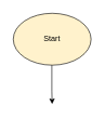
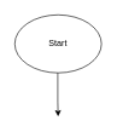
- <mxCell id="2" value="Start" style="ellipse;whiteSpace=wrap;html=1;fillColor=#fff2cc;" vertex="1" parent="1"><mxGeometry x="20" y="20" width="120" height="80" as="geometry" /></mxCell>
+ <mxCell id="2" value="Start" style="ellipse;whiteSpace=wrap;html=1;" vertex="1" parent="1"><mxGeometry x="20" y="20" width="120" height="80" as="geometry" /></mxCell>
